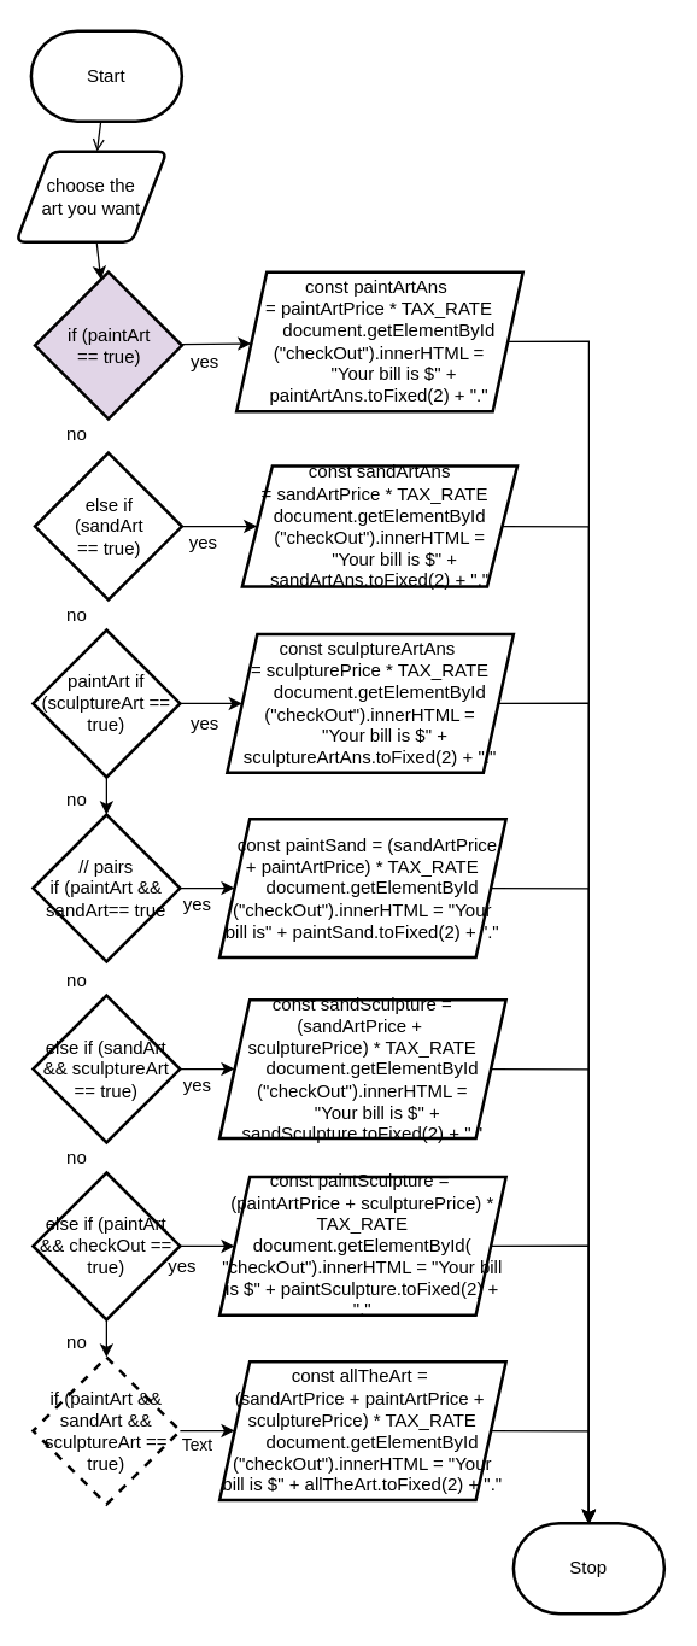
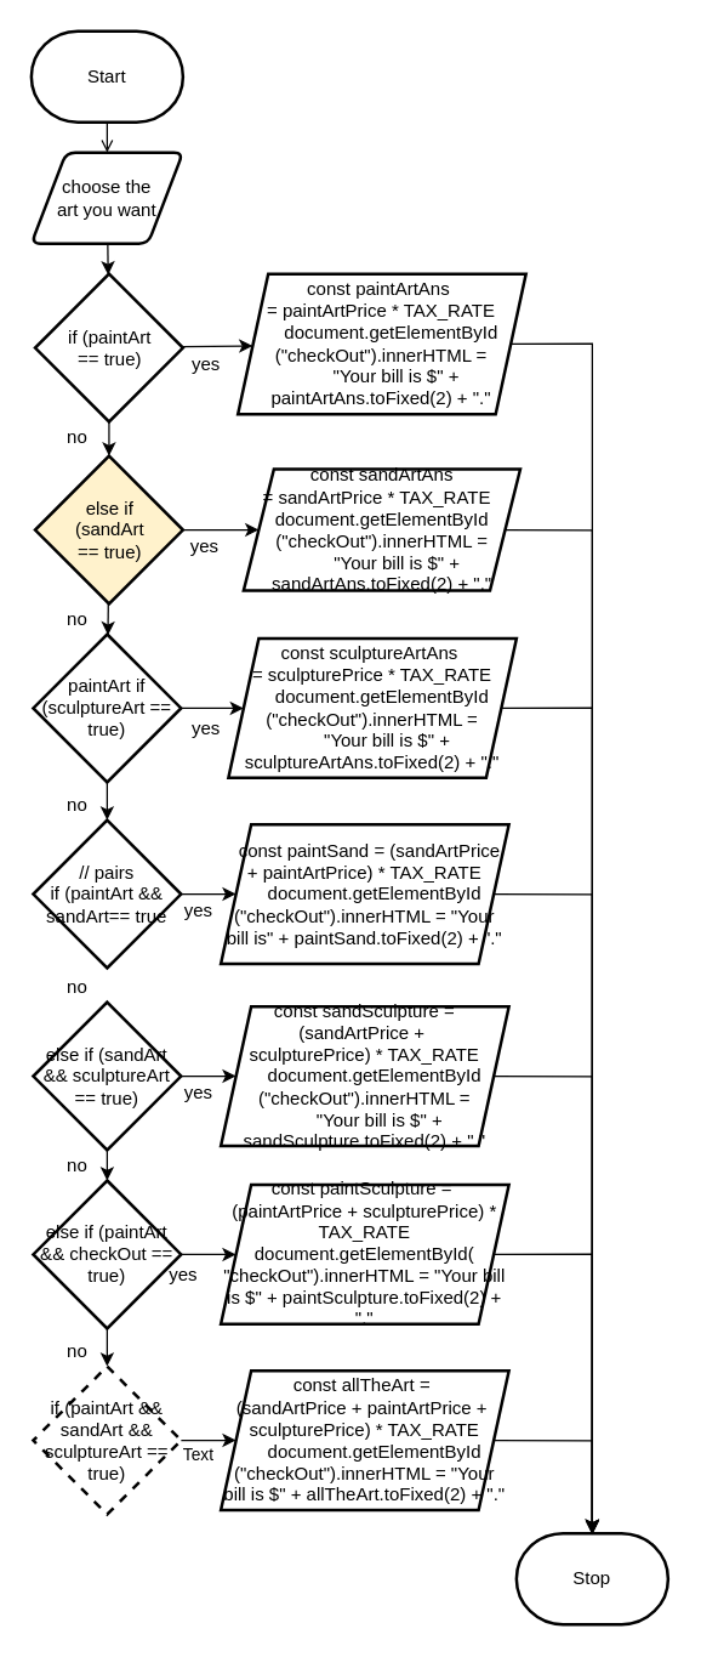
- <mxCell id="5" value="choose the&lt;br&gt;art you want" style="shape=parallelogram;html=1;strokeWidth=2;perimeter=parallelogramPerimeter;whiteSpace=wrap;rounded=1;arcSize=12;size=0.23;" parent="1" vertex="1"><mxGeometry x="10" y="100" width="100" height="60" as="geometry" /></mxCell>
+ <mxCell id="5" value="choose the&lt;br&gt;art you want" style="shape=parallelogram;html=1;strokeWidth=2;perimeter=parallelogramPerimeter;whiteSpace=wrap;rounded=1;arcSize=12;size=0.23;" parent="1" vertex="1"><mxGeometry x="20" y="100" width="100" height="60" as="geometry" /></mxCell>
- <mxCell id="9" value="if (paintArt &lt;br&gt;== true)" style="rhombus;whiteSpace=wrap;html=1;strokeWidth=2;rounded=0;arcSize=12;fillColor=#e1d5e7;" parent="1" vertex="1"><mxGeometry x="22.5" y="180" width="97.5" height="97.5" as="geometry" /></mxCell>
+ <mxCell id="9" value="if (paintArt &lt;br&gt;== true)" style="rhombus;whiteSpace=wrap;html=1;strokeWidth=2;rounded=0;arcSize=12;" parent="1" vertex="1"><mxGeometry x="22.5" y="180" width="97.5" height="97.5" as="geometry" /></mxCell>
+ <mxCell id="8" value="" style="edgeStyle=none;rounded=0;html=1;" parent="1" source="9" target="16" edge="1"><mxGeometry relative="1" as="geometry" /></mxCell>
- <mxCell id="16" value="else if &lt;br&gt;(sandArt &lt;br&gt;== true)" style="rhombus;whiteSpace=wrap;html=1;strokeWidth=2;rounded=0;arcSize=12;" parent="1" vertex="1"><mxGeometry x="22.5" y="300" width="97.5" height="97.5" as="geometry" /></mxCell>
+ <mxCell id="16" value="else if &lt;br&gt;(sandArt &lt;br&gt;== true)" style="rhombus;whiteSpace=wrap;html=1;strokeWidth=2;rounded=0;arcSize=12;fillColor=#fff2cc;" parent="1" vertex="1"><mxGeometry x="22.5" y="300" width="97.5" height="97.5" as="geometry" /></mxCell>
+ <mxCell id="15" value="" style="edgeStyle=none;rounded=0;html=1;" parent="1" source="16" target="21" edge="1"><mxGeometry relative="1" as="geometry" /></mxCell>
+ <mxCell id="35" value="" style="edgeStyle=none;html=1;" edge="1" parent="1" source="36" target="42"><mxGeometry relative="1" as="geometry" /></mxCell>
